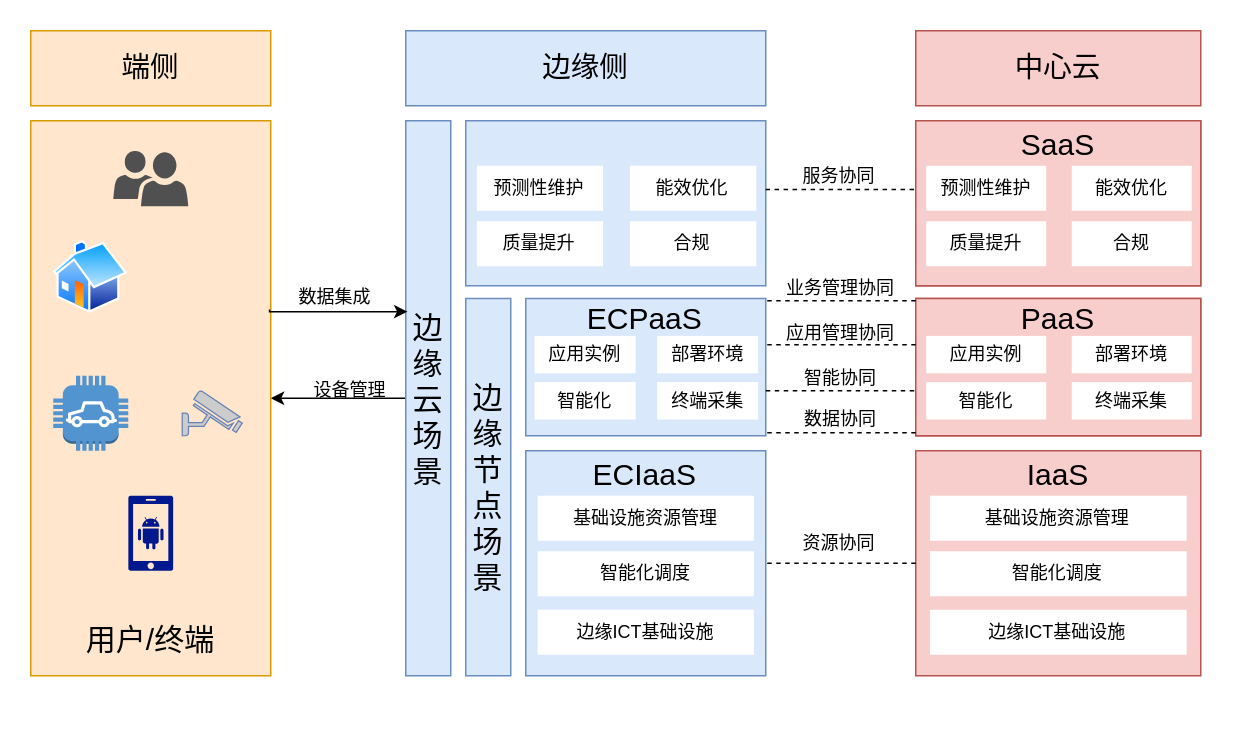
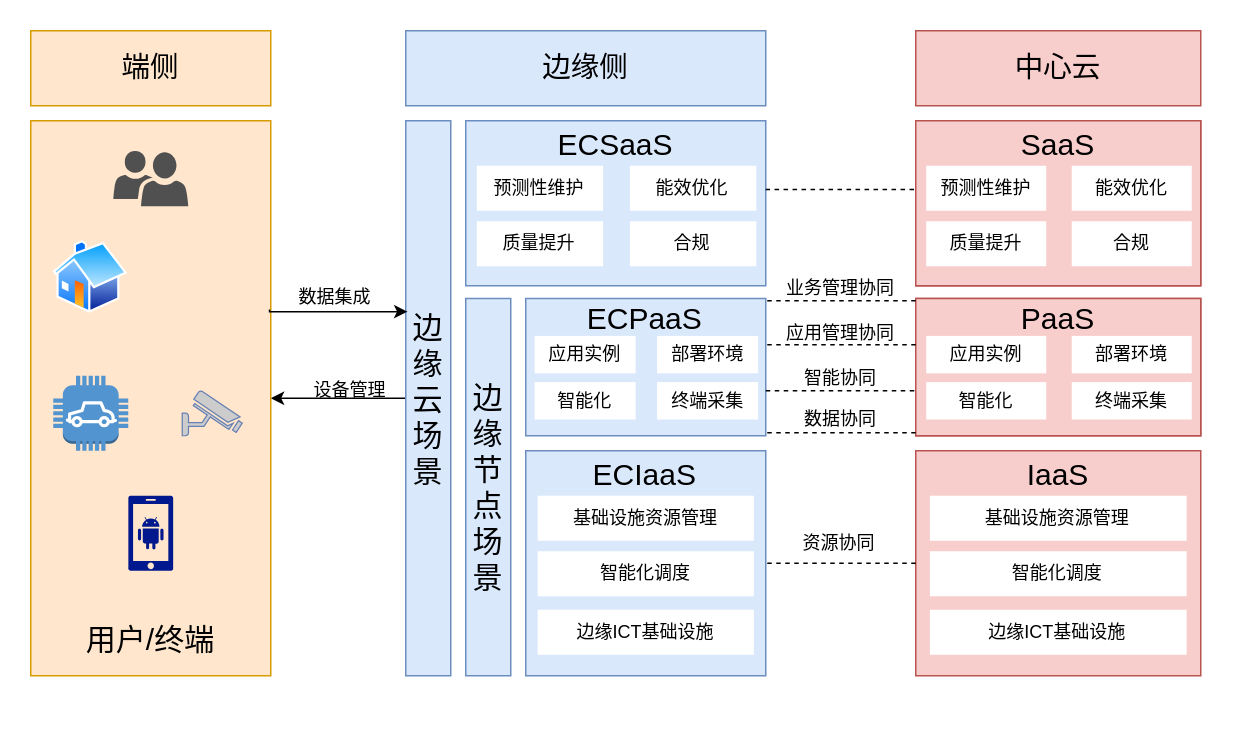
+ <mxCell id="8" value="&lt;font style=&quot;font-size: 20px;&quot;&gt;ECSaaS&lt;/font&gt;" style="rounded=0;whiteSpace=wrap;html=1;strokeColor=none;fillColor=none;" vertex="1" parent="6"><mxGeometry x="36.842" width="126.316" height="30" as="geometry" /></mxCell>
- <mxCell id="62" value="服务协同" style="rounded=0;whiteSpace=wrap;html=1;fillColor=none;strokeColor=none;" vertex="1" parent="60"><mxGeometry width="60" height="23" as="geometry" /></mxCell>
